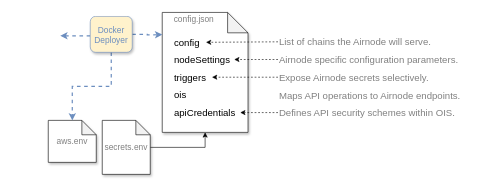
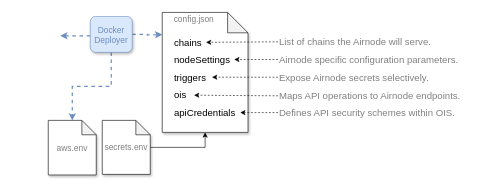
- <mxCell id="26" value="&lt;font style=&quot;font-size: 14px&quot; color=&quot;#6c8ebf&quot;&gt;Docker&lt;br&gt;Deployer&lt;/font&gt;" style="rounded=1;whiteSpace=wrap;html=1;shadow=1;fillColor=#fff2cc;strokeColor=#6c8ebf;" parent="1" vertex="1"><mxGeometry x="150" y="26.5" width="70" height="60" as="geometry" /></mxCell>
+ <mxCell id="26" value="&lt;font style=&quot;font-size: 14px&quot; color=&quot;#6c8ebf&quot;&gt;Docker&lt;br&gt;Deployer&lt;/font&gt;" style="rounded=1;whiteSpace=wrap;html=1;shadow=1;fillColor=#dae8fc;strokeColor=#6c8ebf;" parent="1" vertex="1"><mxGeometry x="150" y="26.5" width="70" height="60" as="geometry" /></mxCell>
- <mxCell id="10" value="&lt;font style=&quot;font-size: 16px&quot;&gt;config&lt;/font&gt;" style="text;html=1;strokeColor=none;fillColor=none;align=left;verticalAlign=middle;whiteSpace=wrap;rounded=0;" parent="1" vertex="1"><mxGeometry x="288" y="60" width="55" height="20" as="geometry" /></mxCell>
+ <mxCell id="10" value="&lt;font style=&quot;font-size: 16px&quot;&gt;chains&lt;/font&gt;" style="text;html=1;strokeColor=none;fillColor=none;align=left;verticalAlign=middle;whiteSpace=wrap;rounded=0;" parent="1" vertex="1"><mxGeometry x="288" y="60" width="55" height="20" as="geometry" /></mxCell>
+ <mxCell id="9" value="" style="endArrow=classic;html=1;entryX=1;entryY=0.5;entryDx=0;entryDy=0;dashed=1;exitX=0;exitY=0.5;exitDx=0;exitDy=0;" parent="1" source="3" target="14" edge="1"><mxGeometry width="50" height="50" relative="1" as="geometry"><mxPoint x="450" y="158" as="sourcePoint" /><mxPoint x="337" y="118" as="targetPoint" /></mxGeometry></mxCell>
- <mxCell id="22" value="&lt;font style=&quot;font-size: 14px&quot; color=&quot;#808080&quot;&gt;aws.env&lt;/font&gt;" style="shape=note;whiteSpace=wrap;html=1;backgroundOutline=1;darkOpacity=0.05;size=24;shadow=1;" parent="1" vertex="1"><mxGeometry x="80" y="200" width="80" height="70" as="geometry" /></mxCell>
+ <mxCell id="22" value="&lt;font style=&quot;font-size: 14px&quot; color=&quot;#808080&quot;&gt;aws.env&lt;/font&gt;" style="shape=note;whiteSpace=wrap;html=1;backgroundOutline=1;darkOpacity=0.05;size=24;shadow=1;" parent="1" vertex="1"><mxGeometry x="80" y="200" width="80" height="91" as="geometry" /></mxCell>
